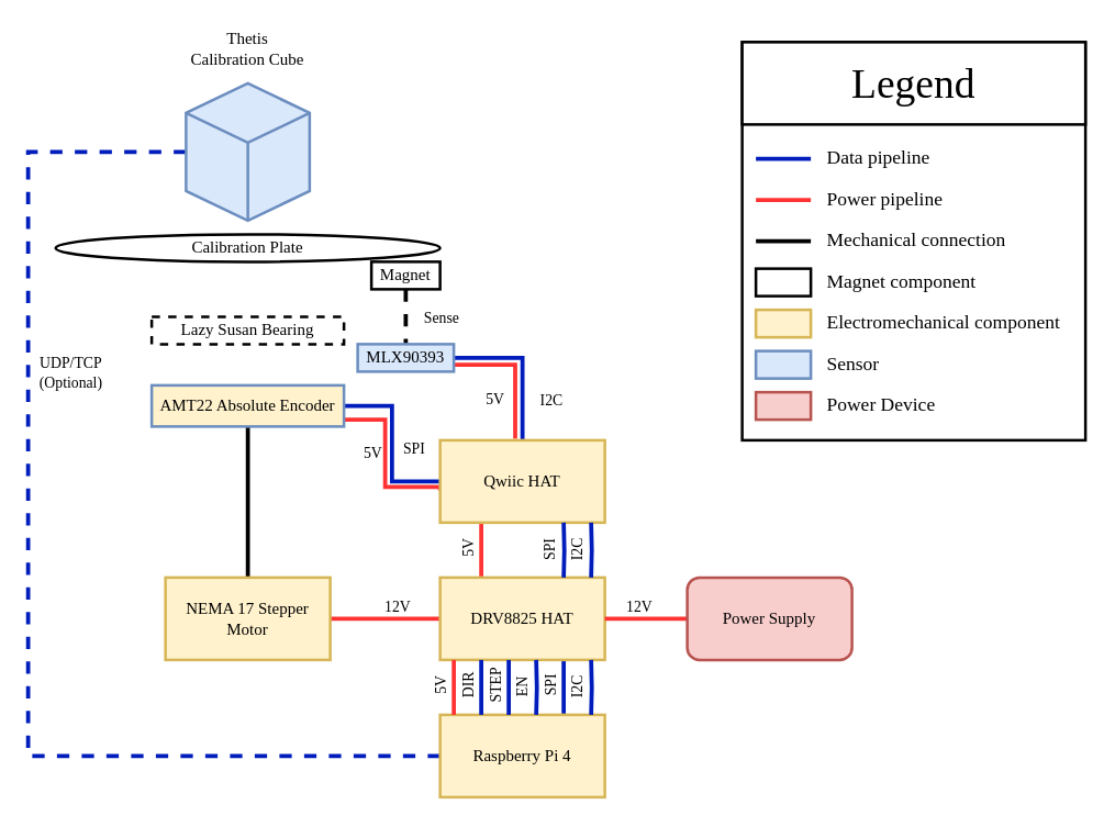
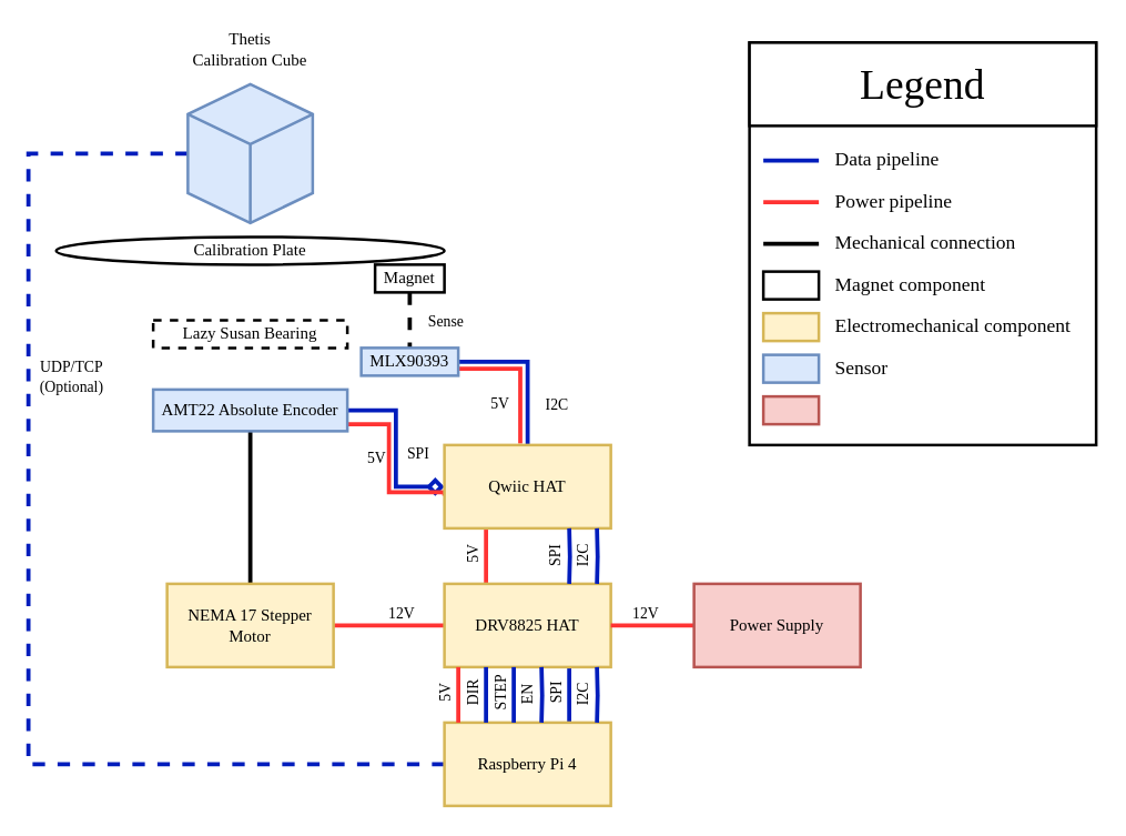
- <mxCell id="24" value="AMT22 Absolute Encoder" style="rounded=0;whiteSpace=wrap;html=1;strokeWidth=2;fillColor=#fff2cc;strokeColor=#6c8ebf;fontFamily=CMU Typewriter Text;" parent="1" vertex="1"><mxGeometry x="110" y="280" width="140" height="30" as="geometry" /></mxCell>
+ <mxCell id="24" value="AMT22 Absolute Encoder" style="rounded=0;whiteSpace=wrap;html=1;strokeWidth=2;fillColor=#dae8fc;strokeColor=#6c8ebf;fontFamily=CMU Typewriter Text;" parent="1" vertex="1"><mxGeometry x="110" y="280" width="140" height="30" as="geometry" /></mxCell>
- <mxCell id="60" value="&lt;font style=&quot;font-size: 14px;&quot;&gt;Power Device&lt;/font&gt;" style="text;html=1;strokeColor=none;fillColor=none;align=left;verticalAlign=middle;whiteSpace=wrap;rounded=0;fontFamily=CMU Typewriter Text;" parent="1" vertex="1"><mxGeometry x="600" y="280" width="190" height="30" as="geometry" /></mxCell>
- <mxCell id="20" style="edgeStyle=orthogonalEdgeStyle;rounded=0;orthogonalLoop=1;jettySize=auto;html=1;exitX=1;exitY=0.5;exitDx=0;exitDy=0;entryX=0;entryY=0.5;entryDx=0;entryDy=0;strokeWidth=3;endArrow=none;endFill=0;fillColor=#0050ef;strokeColor=#001DBC;fontFamily=CMU Typewriter Text;" parent="1" source="24" target="30" edge="1"><mxGeometry relative="1" as="geometry" /></mxCell>
+ <mxCell id="20" style="edgeStyle=orthogonalEdgeStyle;rounded=0;orthogonalLoop=1;jettySize=auto;html=1;exitX=1;exitY=0.5;exitDx=0;exitDy=0;entryX=0;entryY=0.5;entryDx=0;entryDy=0;strokeWidth=3;endArrow=diamond;endFill=0;fillColor=#0050ef;strokeColor=#001DBC;fontFamily=CMU Typewriter Text;" parent="1" source="24" target="30" edge="1"><mxGeometry relative="1" as="geometry" /></mxCell>
- <mxCell id="34" value="Power Supply" style="whiteSpace=wrap;html=1;strokeWidth=2;fillColor=#f8cecc;strokeColor=#b85450;fontFamily=CMU Typewriter Text;rounded=1;" parent="1" vertex="1"><mxGeometry x="500" y="420" width="120" height="60" as="geometry" /></mxCell>
+ <mxCell id="34" value="Power Supply" style="rounded=0;whiteSpace=wrap;html=1;strokeWidth=2;fillColor=#f8cecc;strokeColor=#b85450;fontFamily=CMU Typewriter Text;" parent="1" vertex="1"><mxGeometry x="500" y="420" width="120" height="60" as="geometry" /></mxCell>
